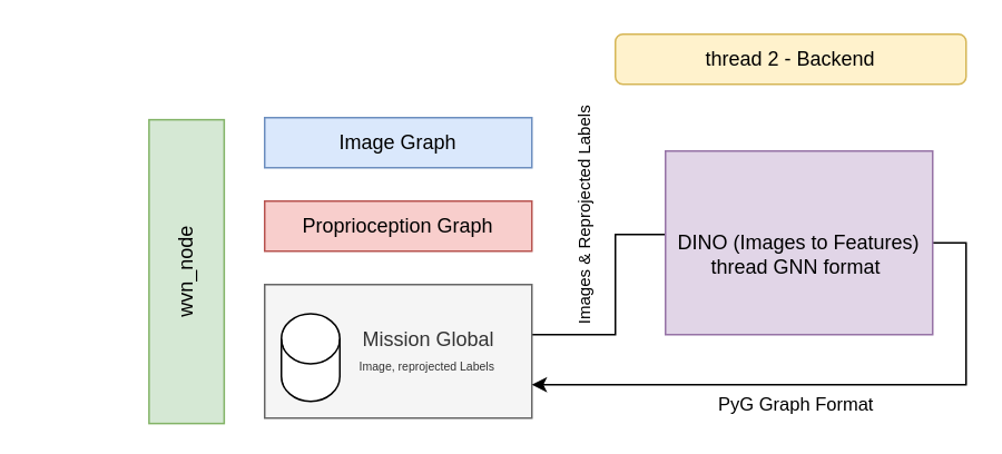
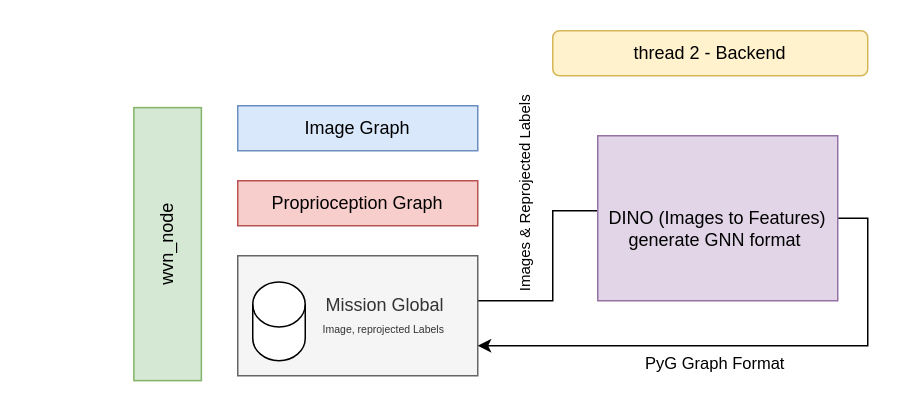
- <mxCell id="10" value="&lt;br&gt;DINO (Images to Features)&lt;br&gt;thread GNN format&amp;nbsp;" style="rounded=0;whiteSpace=wrap;html=1;fillColor=#e1d5e7;strokeColor=#9673a6;" vertex="1" parent="1"><mxGeometry x="398" y="90" width="160" height="110" as="geometry" /></mxCell>
+ <mxCell id="10" value="&lt;br&gt;DINO (Images to Features)&lt;br&gt;generate GNN format&amp;nbsp;" style="rounded=0;whiteSpace=wrap;html=1;fillColor=#e1d5e7;strokeColor=#9673a6;" vertex="1" parent="1"><mxGeometry x="398" y="90" width="160" height="110" as="geometry" /></mxCell>
